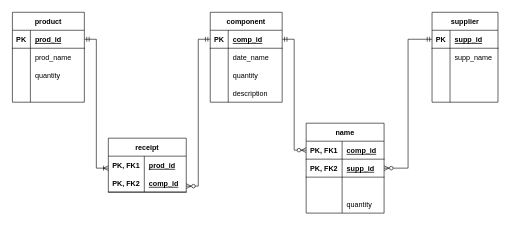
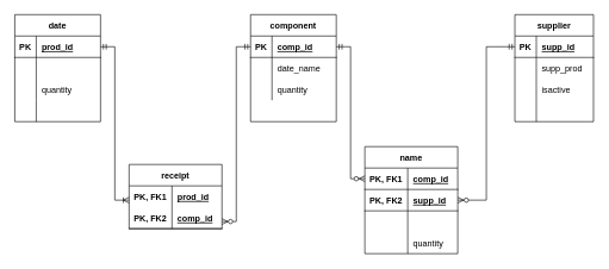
- <mxCell id="2" value="product" style="shape=table;startSize=30;container=1;collapsible=1;childLayout=tableLayout;fixedRows=1;rowLines=0;fontStyle=1;align=center;resizeLast=1;" vertex="1" parent="1"><mxGeometry x="20" y="20" width="120" height="150" as="geometry" /></mxCell>
+ <mxCell id="2" value="date" style="shape=table;startSize=30;container=1;collapsible=1;childLayout=tableLayout;fixedRows=1;rowLines=0;fontStyle=1;align=center;resizeLast=1;" vertex="1" parent="1"><mxGeometry x="20" y="20" width="120" height="150" as="geometry" /></mxCell>
- <mxCell id="8" value="prod_name" style="shape=partialRectangle;connectable=0;fillColor=none;top=0;left=0;bottom=0;right=0;align=left;spacingLeft=6;overflow=hidden;" vertex="1" parent="6"><mxGeometry x="30" width="90" height="30" as="geometry" /></mxCell>
- <mxCell id="34" value="supp_name" style="shape=partialRectangle;connectable=0;fillColor=none;top=0;left=0;bottom=0;right=0;align=left;spacingLeft=6;overflow=hidden;" vertex="1" parent="32"><mxGeometry x="30" width="80" height="30" as="geometry" /></mxCell>
+ <mxCell id="34" value="supp_prod" style="shape=partialRectangle;connectable=0;fillColor=none;top=0;left=0;bottom=0;right=0;align=left;spacingLeft=6;overflow=hidden;" vertex="1" parent="32"><mxGeometry x="30" width="80" height="30" as="geometry" /></mxCell>
+ <mxCell id="37" value="isactive" style="shape=partialRectangle;connectable=0;fillColor=none;top=0;left=0;bottom=0;right=0;align=left;spacingLeft=6;overflow=hidden;" vertex="1" parent="35"><mxGeometry x="30" width="80" height="30" as="geometry" /></mxCell>
- <mxCell id="27" value="description" style="shape=partialRectangle;connectable=0;fillColor=none;top=0;left=0;bottom=0;right=0;align=left;spacingLeft=6;overflow=hidden;" vertex="1" parent="25"><mxGeometry x="30" width="90" height="30" as="geometry" /></mxCell>
